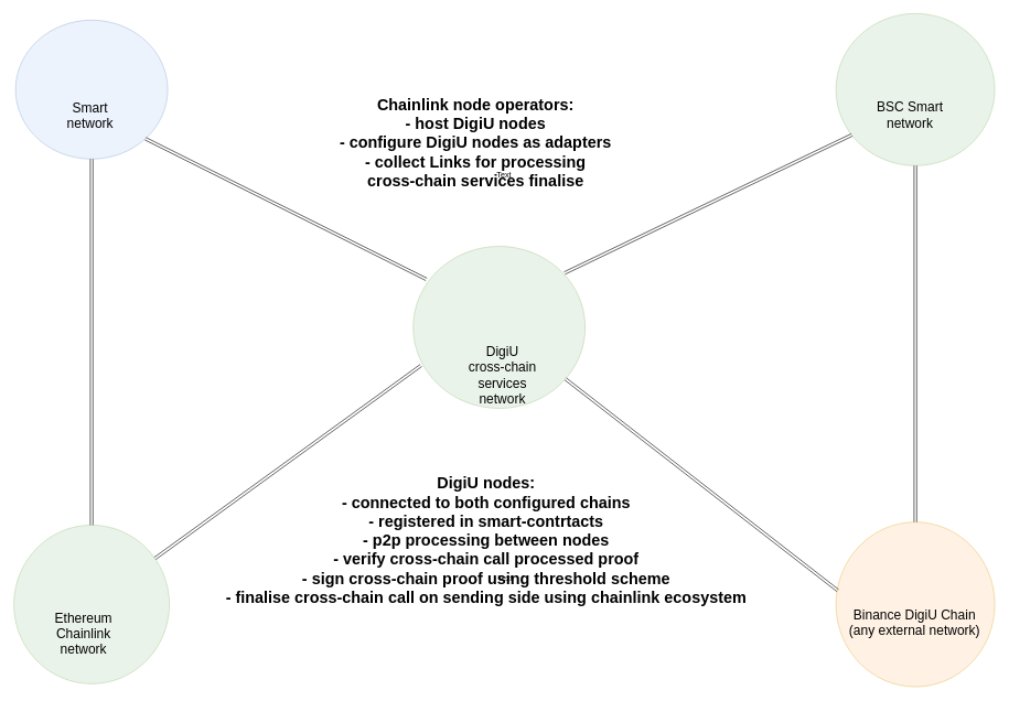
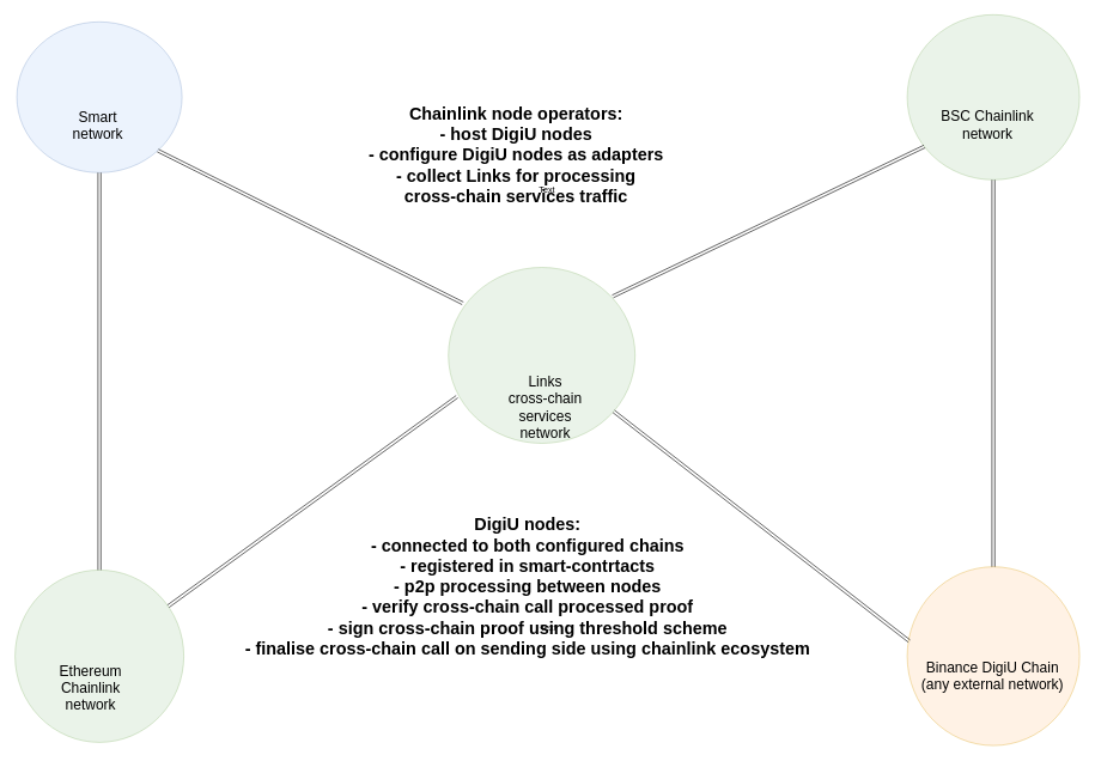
- <mxCell id="16" value="BSC Smart&lt;br&gt;network" style="text;html=1;strokeColor=none;fillColor=none;align=center;verticalAlign=middle;whiteSpace=wrap;rounded=0;shadow=0;fontSize=20;" vertex="1" parent="1"><mxGeometry x="1250" y="140" width="250" height="66" as="geometry" /></mxCell>
+ <mxCell id="16" value="BSC Chainlink&lt;br&gt;network" style="text;html=1;strokeColor=none;fillColor=none;align=center;verticalAlign=middle;whiteSpace=wrap;rounded=0;shadow=0;fontSize=20;" vertex="1" parent="1"><mxGeometry x="1250" y="140" width="250" height="66" as="geometry" /></mxCell>
- <mxCell id="24" value="Chainlink node operators:&lt;br&gt;- host DigiU nodes&lt;br&gt;- configure DigiU nodes as adapters&lt;br&gt;- collect Links for processing &lt;br&gt;cross-chain services finalise" style="text;strokeColor=none;fillColor=none;html=1;fontSize=24;fontStyle=1;verticalAlign=middle;align=center;" vertex="1" parent="1"><mxGeometry x="513" y="157" width="410" height="118" as="geometry" /></mxCell>
+ <mxCell id="24" value="Chainlink node operators:&lt;br&gt;- host DigiU nodes&lt;br&gt;- configure DigiU nodes as adapters&lt;br&gt;- collect Links for processing &lt;br&gt;cross-chain services traffic" style="text;strokeColor=none;fillColor=none;html=1;fontSize=24;fontStyle=1;verticalAlign=middle;align=center;" vertex="1" parent="1"><mxGeometry x="513" y="157" width="410" height="118" as="geometry" /></mxCell>
- <mxCell id="13" value="DigiU&lt;br&gt;cross-chain&lt;br&gt;services&lt;br&gt;network" style="text;html=1;strokeColor=none;fillColor=none;align=center;verticalAlign=middle;whiteSpace=wrap;rounded=0;shadow=0;fontSize=20;" vertex="1" parent="1"><mxGeometry x="674" y="525" width="170" height="81" as="geometry" /></mxCell>
+ <mxCell id="13" value="Links&lt;br&gt;cross-chain&lt;br&gt;services&lt;br&gt;network" style="text;html=1;strokeColor=none;fillColor=none;align=center;verticalAlign=middle;whiteSpace=wrap;rounded=0;shadow=0;fontSize=20;" vertex="1" parent="1"><mxGeometry x="674" y="525" width="170" height="81" as="geometry" /></mxCell>
